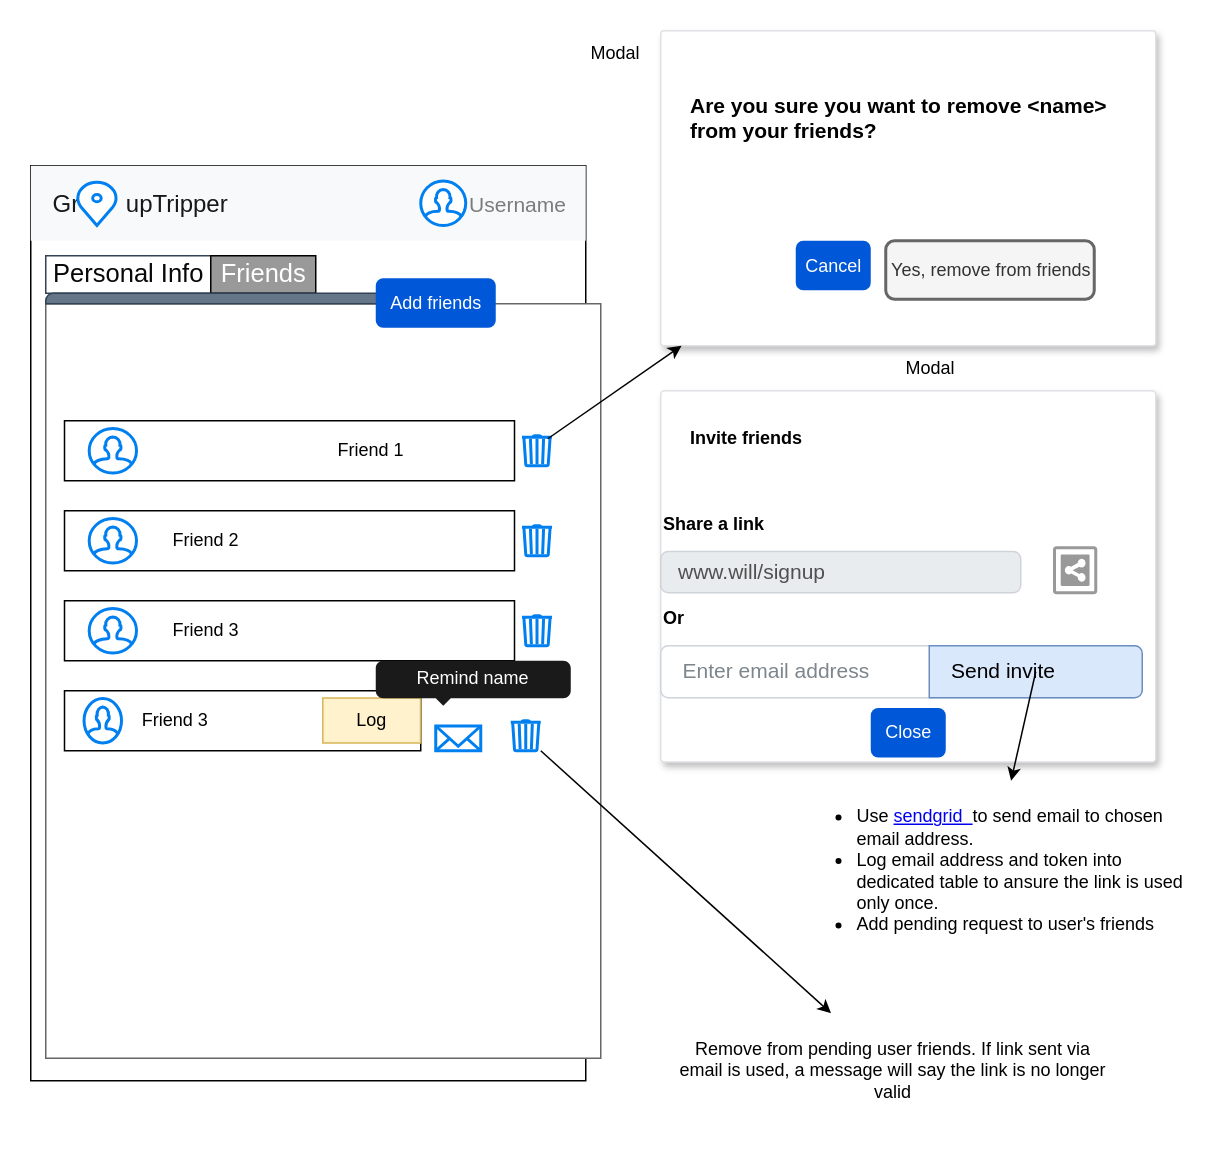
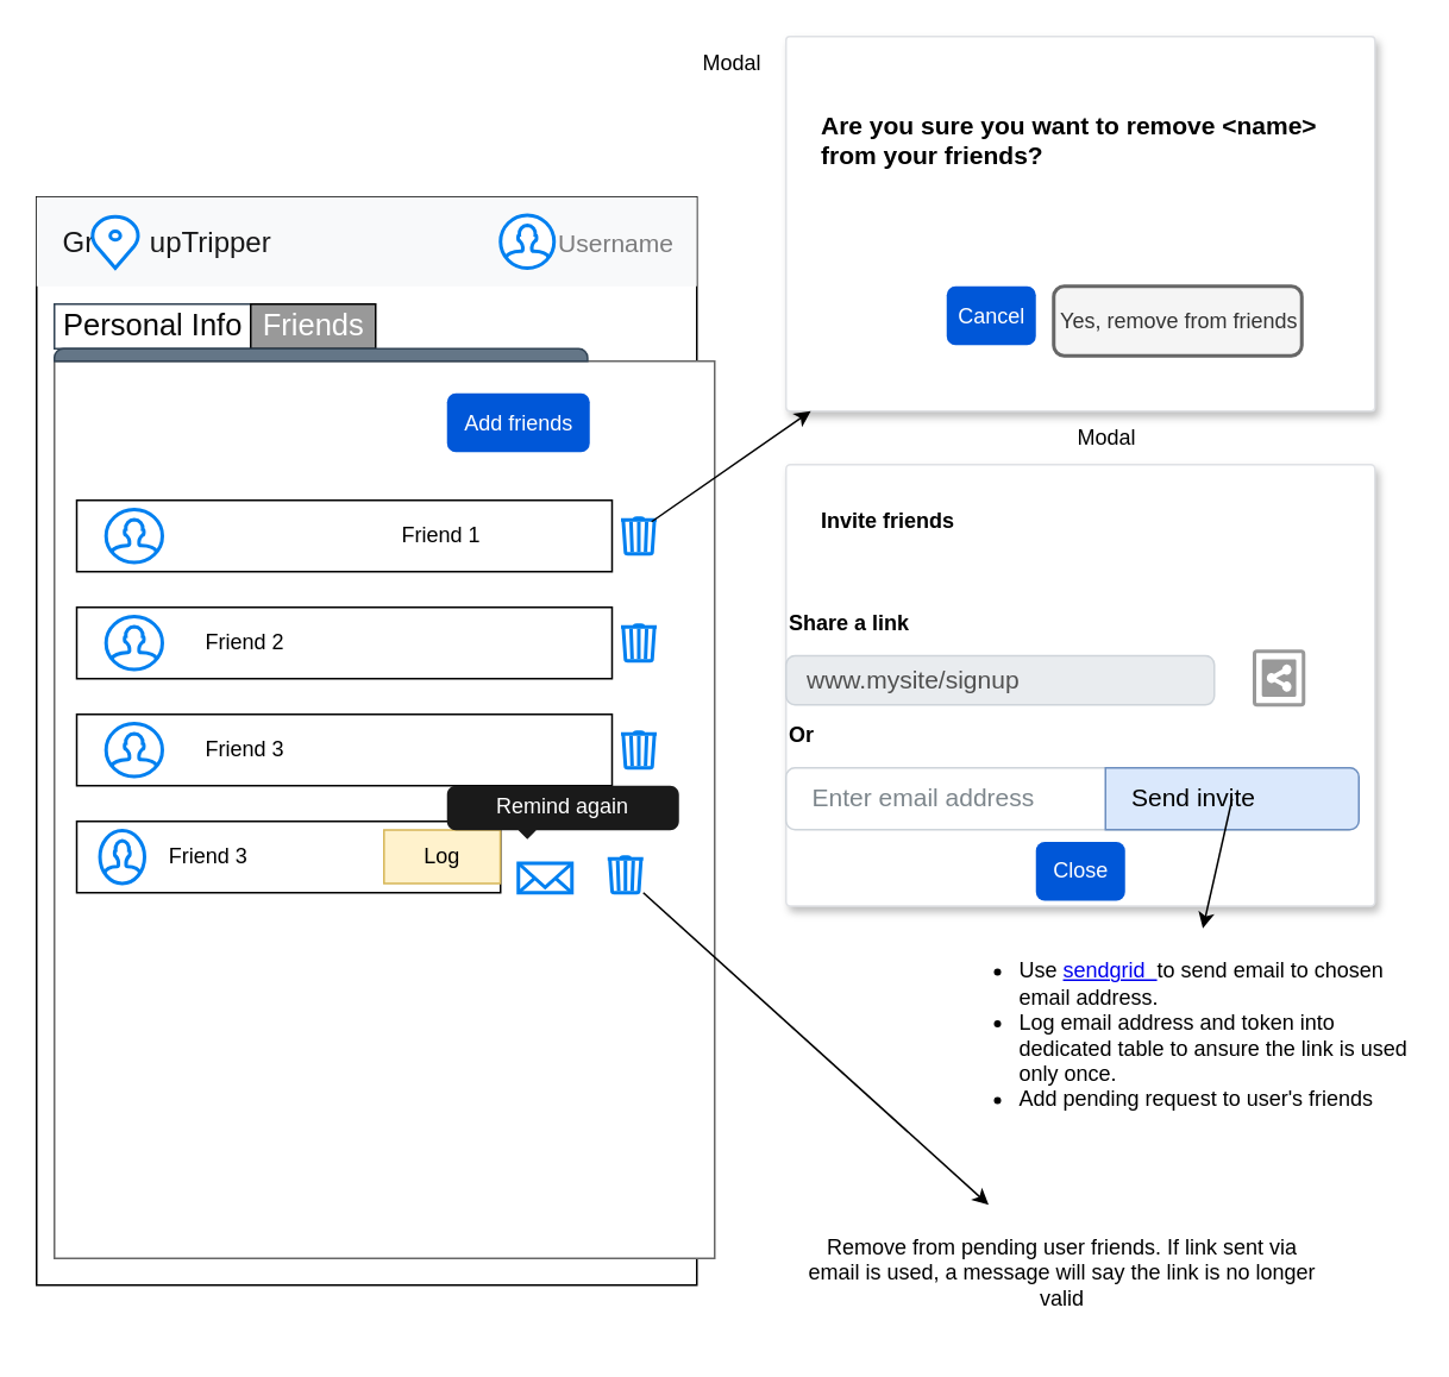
- <mxCell id="11" value="Add friends" style="dashed=0;html=1;rounded=1;fillColor=#0057D8;strokeColor=none;fontSize=12;align=center;fontStyle=0;strokeWidth=2;fontColor=#ffffff" vertex="1" parent="7"><mxGeometry x="220" y="15" width="80" height="33" as="geometry" /></mxCell>
+ <mxCell id="11" value="Add friends" style="dashed=0;html=1;rounded=1;fillColor=#0057D8;strokeColor=none;fontSize=12;align=center;fontStyle=0;strokeWidth=2;fontColor=#ffffff" vertex="1" parent="7"><mxGeometry x="220" y="50" width="80" height="33" as="geometry" /></mxCell>
- <mxCell id="44" value="www.will/signup" style="html=1;shadow=0;dashed=0;shape=mxgraph.bootstrap.rrect;rSize=5;strokeColor=#CED4DA;strokeWidth=1;fillColor=#E9ECEF;fontColor=#505050;whiteSpace=wrap;align=left;verticalAlign=middle;spacingLeft=10;fontSize=14;" vertex="1" parent="41"><mxGeometry y="107.15" width="240" height="27.5" as="geometry" /></mxCell>
+ <mxCell id="44" value="www.mysite/signup" style="html=1;shadow=0;dashed=0;shape=mxgraph.bootstrap.rrect;rSize=5;strokeColor=#CED4DA;strokeWidth=1;fillColor=#E9ECEF;fontColor=#505050;whiteSpace=wrap;align=left;verticalAlign=middle;spacingLeft=10;fontSize=14;" vertex="1" parent="41"><mxGeometry y="107.15" width="240" height="27.5" as="geometry" /></mxCell>
- <mxCell id="34" value="Remind name" style="html=1;shadow=0;dashed=0;shape=mxgraph.bootstrap.popover;fillColor=#1A1A1A;strokeColor=none;dx=45;dy=5;rSize=5;whiteSpace=wrap;verticalAlign=top;spacing=10;fontSize=12;spacingLeft=0;align=center;spacingTop=-10;fontColor=#FFFFFF;" vertex="1" parent="7"><mxGeometry x="220" y="270" width="130" height="30" as="geometry" /></mxCell>
+ <mxCell id="34" value="Remind again" style="html=1;shadow=0;dashed=0;shape=mxgraph.bootstrap.popover;fillColor=#1A1A1A;strokeColor=none;dx=45;dy=5;rSize=5;whiteSpace=wrap;verticalAlign=top;spacing=10;fontSize=12;spacingLeft=0;align=center;spacingTop=-10;fontColor=#FFFFFF;" vertex="1" parent="7"><mxGeometry x="220" y="270" width="130" height="30" as="geometry" /></mxCell>
